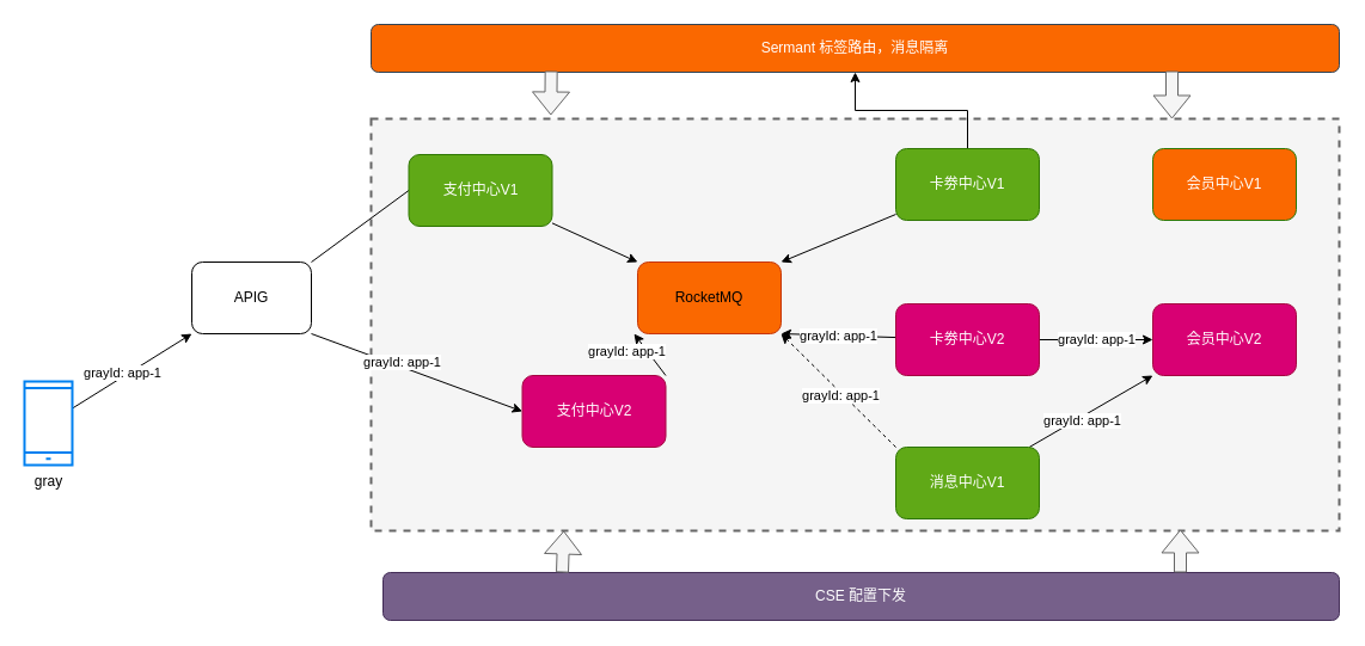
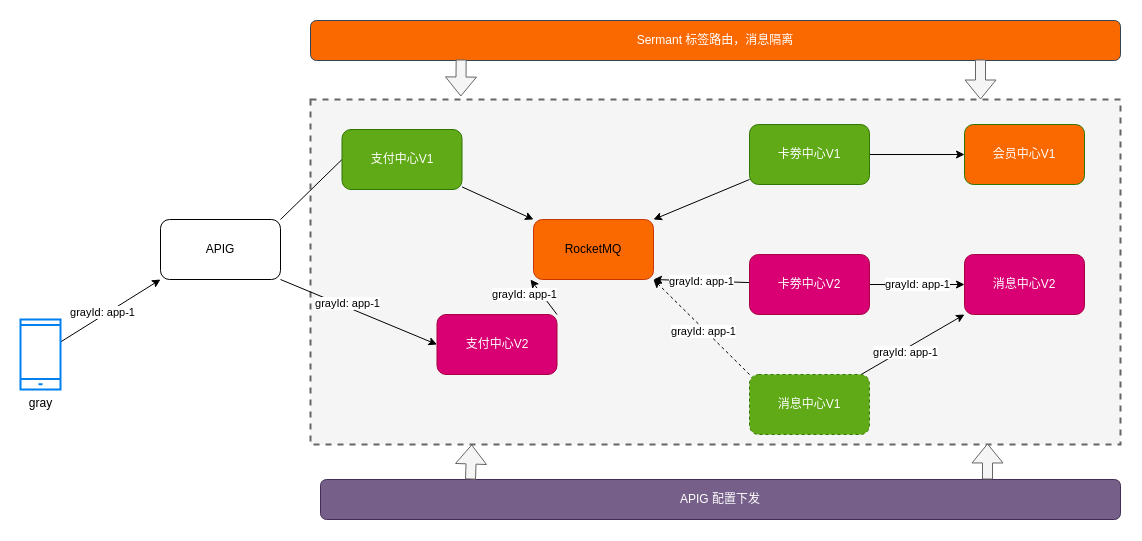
- <mxCell id="14" style="edgeStyle=orthogonalEdgeStyle;rounded=0;orthogonalLoop=1;jettySize=auto;html=1;" edge="1" parent="1" source="15" target="29"><mxGeometry relative="1" as="geometry" /></mxCell>
+ <mxCell id="14" style="edgeStyle=orthogonalEdgeStyle;rounded=0;orthogonalLoop=1;jettySize=auto;html=1;" edge="1" parent="1" source="15" target="22"><mxGeometry relative="1" as="geometry" /></mxCell>
- <mxCell id="6" value="APIG" style="rounded=1;whiteSpace=wrap;html=1;" vertex="1" parent="1"><mxGeometry x="160" y="219" width="100" height="60" as="geometry" /></mxCell>
+ <mxCell id="6" value="APIG" style="rounded=1;whiteSpace=wrap;html=1;" vertex="1" parent="1"><mxGeometry x="160" y="219" width="120" height="60" as="geometry" /></mxCell>
- <mxCell id="23" value="会员中心V2" style="whiteSpace=wrap;html=1;rounded=1;fillColor=#d80073;strokeColor=#A50040;fontColor=#ffffff;" vertex="1" parent="1"><mxGeometry x="964" y="254" width="120" height="60" as="geometry" /></mxCell>
+ <mxCell id="23" value="消息中心V2" style="whiteSpace=wrap;html=1;rounded=1;fillColor=#d80073;strokeColor=#A50040;fontColor=#ffffff;" vertex="1" parent="1"><mxGeometry x="964" y="254" width="120" height="60" as="geometry" /></mxCell>
- <mxCell id="28" value="消息中心V1" style="whiteSpace=wrap;html=1;rounded=1;fillColor=#60a917;fontColor=#ffffff;strokeColor=#2D7600;" vertex="1" parent="1"><mxGeometry x="749" y="374" width="120" height="60" as="geometry" /></mxCell>
+ <mxCell id="28" value="消息中心V1" style="whiteSpace=wrap;html=1;rounded=1;fillColor=#60a917;fontColor=#ffffff;strokeColor=#2D7600;dashed=1;" vertex="1" parent="1"><mxGeometry x="749" y="374" width="120" height="60" as="geometry" /></mxCell>
- <mxCell id="32" value="CSE 配置下发" style="rounded=1;whiteSpace=wrap;html=1;fillColor=#76608a;fontColor=#ffffff;strokeColor=#432D57;" vertex="1" parent="1"><mxGeometry x="320" y="479" width="800" height="40" as="geometry" /></mxCell>
+ <mxCell id="32" value="APIG 配置下发" style="rounded=1;whiteSpace=wrap;html=1;fillColor=#76608a;fontColor=#ffffff;strokeColor=#432D57;" vertex="1" parent="1"><mxGeometry x="320" y="479" width="800" height="40" as="geometry" /></mxCell>
